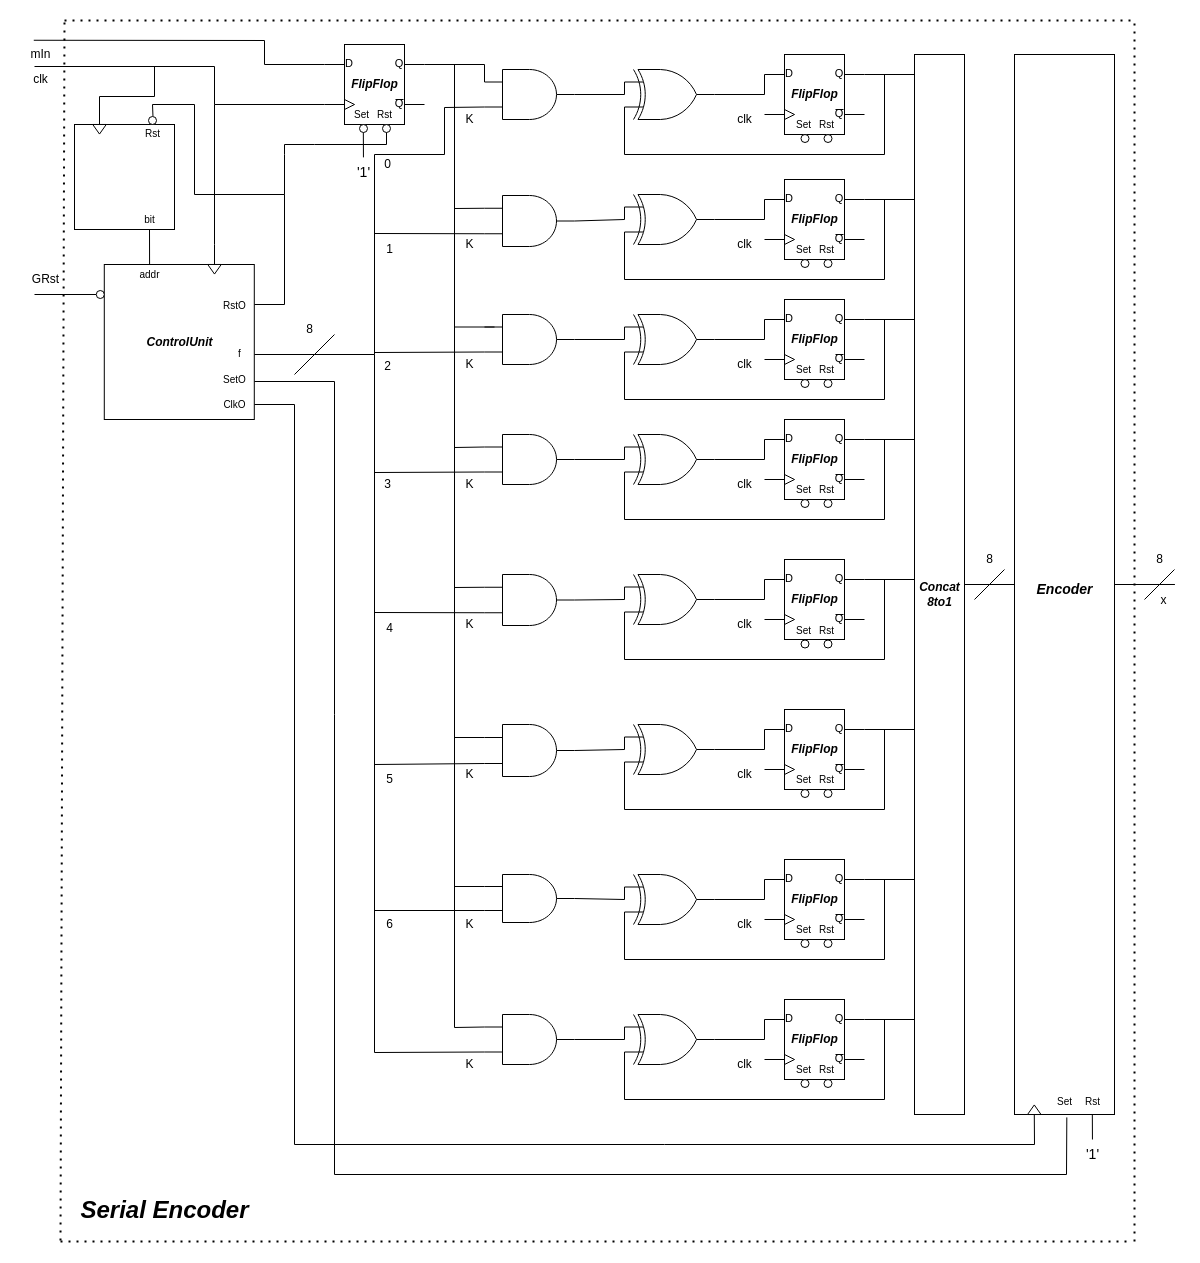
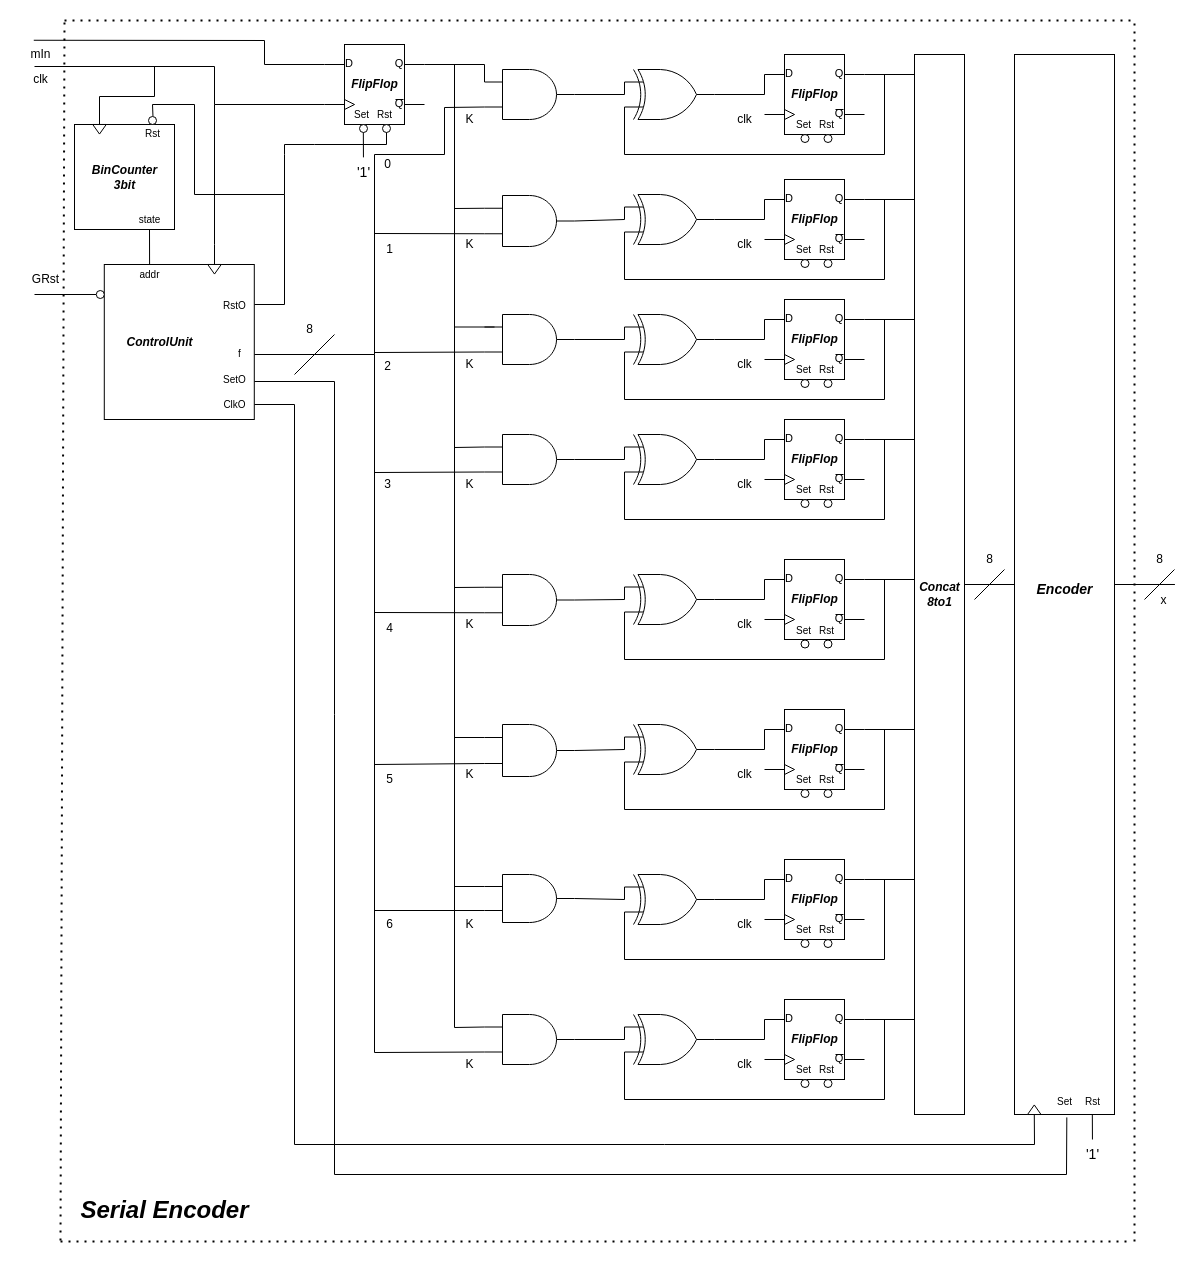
+ <mxCell id="108" value="&lt;b&gt;&lt;i&gt;&lt;font style=&quot;font-size: 12px;&quot;&gt;BinCounter&lt;br&gt;3bit&lt;br&gt;&lt;/font&gt;&lt;/i&gt;&lt;/b&gt;" style="text;html=1;align=center;verticalAlign=middle;resizable=0;points=[];autosize=1;strokeColor=none;fillColor=none;" vertex="1" parent="1"><mxGeometry x="79" y="156.5" width="90" height="40" as="geometry" /></mxCell>
- <mxCell id="117" value="&lt;span style=&quot;font-size: 10px;&quot;&gt;bit&lt;/span&gt;" style="text;html=1;align=center;verticalAlign=middle;resizable=0;points=[];autosize=1;strokeColor=none;fillColor=none;" vertex="1" parent="1"><mxGeometry x="124" y="204" width="50" height="30" as="geometry" /></mxCell>
+ <mxCell id="117" value="&lt;span style=&quot;font-size: 10px;&quot;&gt;state&lt;/span&gt;" style="text;html=1;align=center;verticalAlign=middle;resizable=0;points=[];autosize=1;strokeColor=none;fillColor=none;" vertex="1" parent="1"><mxGeometry x="124" y="204" width="50" height="30" as="geometry" /></mxCell>
- <mxCell id="110" value="&lt;b&gt;&lt;i&gt;&lt;font style=&quot;font-size: 12px;&quot;&gt;ControlUnit&lt;br&gt;&lt;/font&gt;&lt;/i&gt;&lt;/b&gt;" style="text;html=1;align=center;verticalAlign=middle;resizable=0;points=[];autosize=1;strokeColor=none;fillColor=none;" vertex="1" parent="1"><mxGeometry x="133.79" y="326.5" width="90" height="30" as="geometry" /></mxCell>
+ <mxCell id="110" value="&lt;b&gt;&lt;i&gt;&lt;font style=&quot;font-size: 12px;&quot;&gt;ControlUnit&lt;br&gt;&lt;/font&gt;&lt;/i&gt;&lt;/b&gt;" style="text;html=1;align=center;verticalAlign=middle;resizable=0;points=[];autosize=1;strokeColor=none;fillColor=none;" vertex="1" parent="1"><mxGeometry x="113.79" y="326.5" width="90" height="30" as="geometry" /></mxCell>
